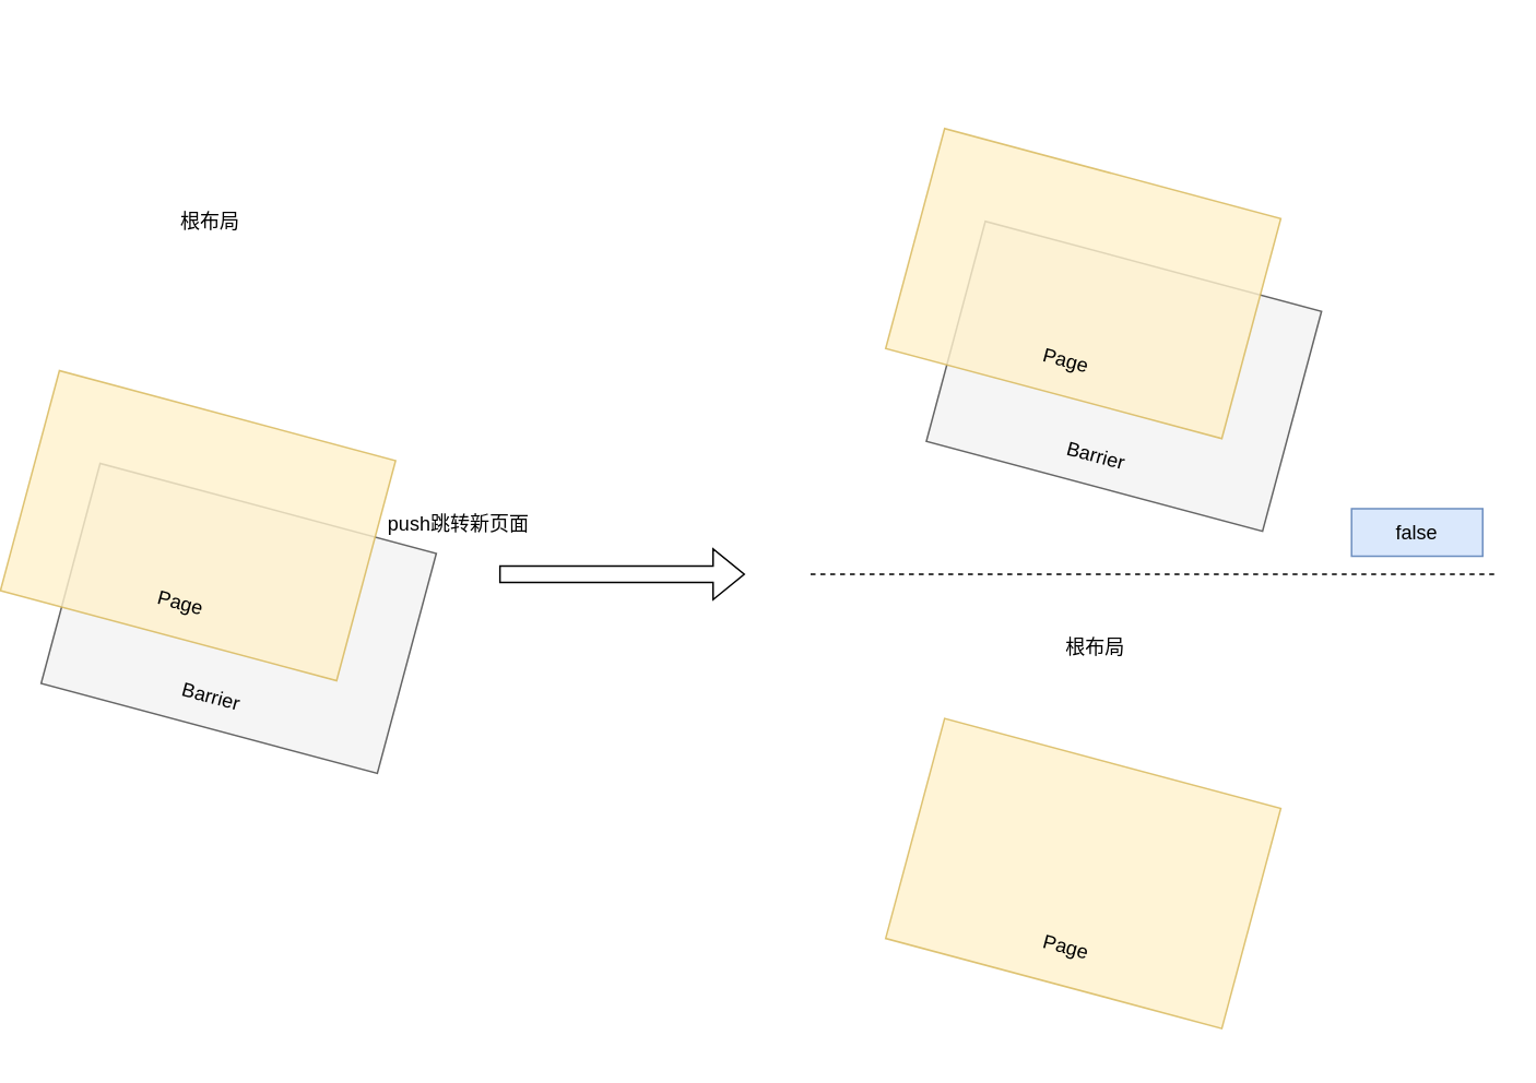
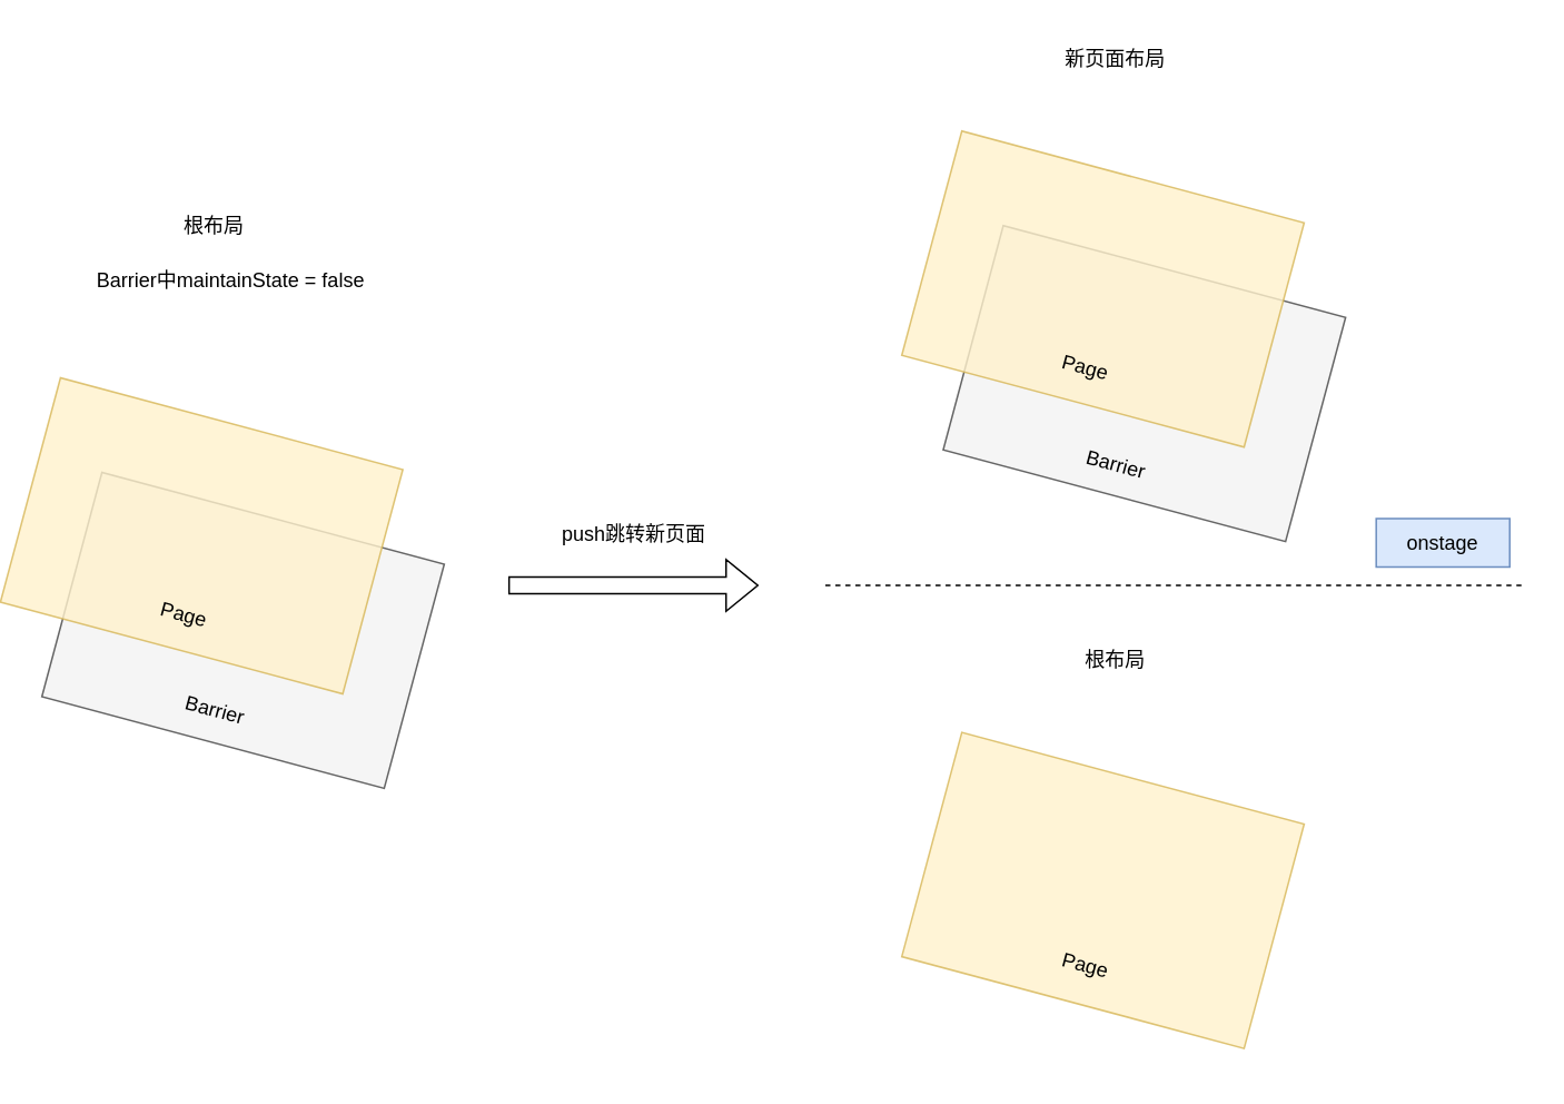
+ <mxCell id="14" value="新页面布局" style="text;html=1;strokeColor=none;fillColor=none;align=center;verticalAlign=middle;whiteSpace=wrap;rounded=0;" vertex="1" parent="1"><mxGeometry x="631.18" y="20" width="65.88" height="30" as="geometry" /></mxCell>
+ <mxCell id="7" value="Barrier中maintainState = false" style="text;html=1;strokeColor=none;fillColor=none;align=center;verticalAlign=middle;whiteSpace=wrap;rounded=0;" vertex="1" parent="1"><mxGeometry x="20" y="150" width="228" height="36" as="geometry" /></mxCell>
- <mxCell id="9" value="push跳转新页面" style="text;html=1;align=center;verticalAlign=middle;resizable=0;points=[];autosize=1;strokeColor=none;fillColor=none;" vertex="1" parent="1"><mxGeometry x="220" y="305.34" width="110" height="30" as="geometry" /></mxCell>
+ <mxCell id="9" value="push跳转新页面" style="text;html=1;align=center;verticalAlign=middle;resizable=0;points=[];autosize=1;strokeColor=none;fillColor=none;" vertex="1" parent="1"><mxGeometry x="320" y="305.34" width="110" height="30" as="geometry" /></mxCell>
- <mxCell id="19" value="false" style="rounded=0;whiteSpace=wrap;html=1;fillColor=#dae8fc;strokeColor=#6c8ebf;" vertex="1" parent="1"><mxGeometry x="820" y="310" width="80" height="29" as="geometry" /></mxCell>
+ <mxCell id="19" value="onstage" style="rounded=0;whiteSpace=wrap;html=1;fillColor=#dae8fc;strokeColor=#6c8ebf;" vertex="1" parent="1"><mxGeometry x="820" y="310" width="80" height="29" as="geometry" /></mxCell>
